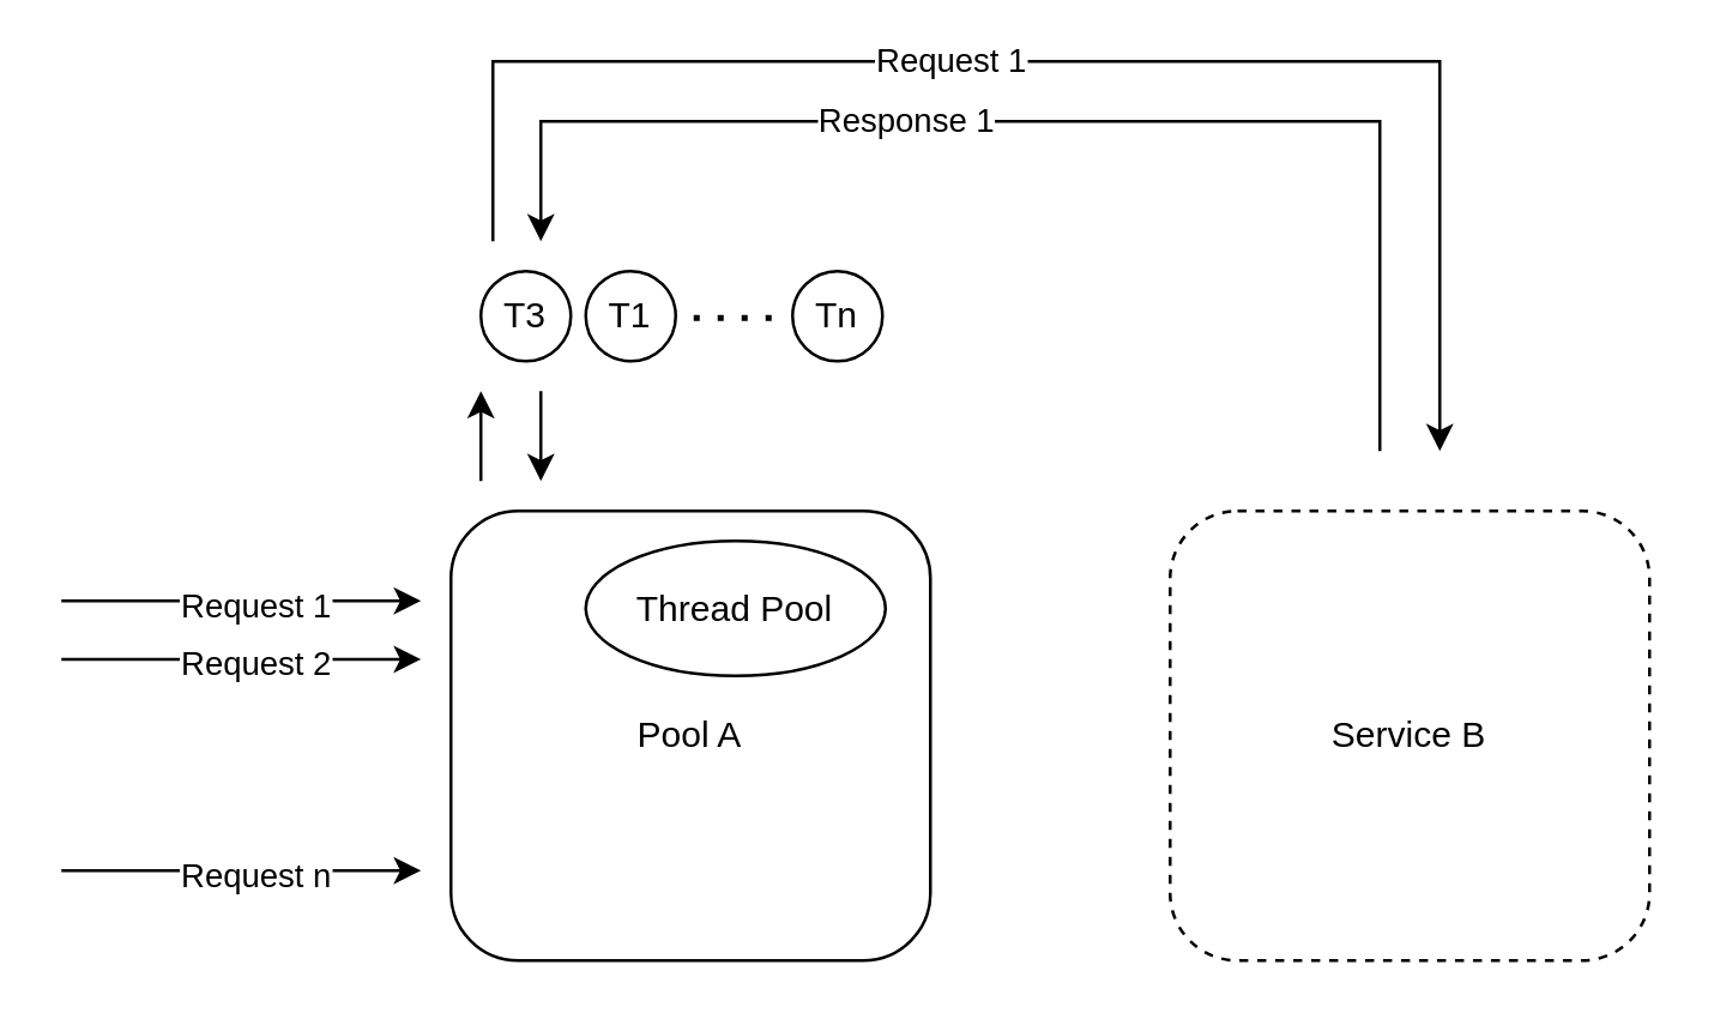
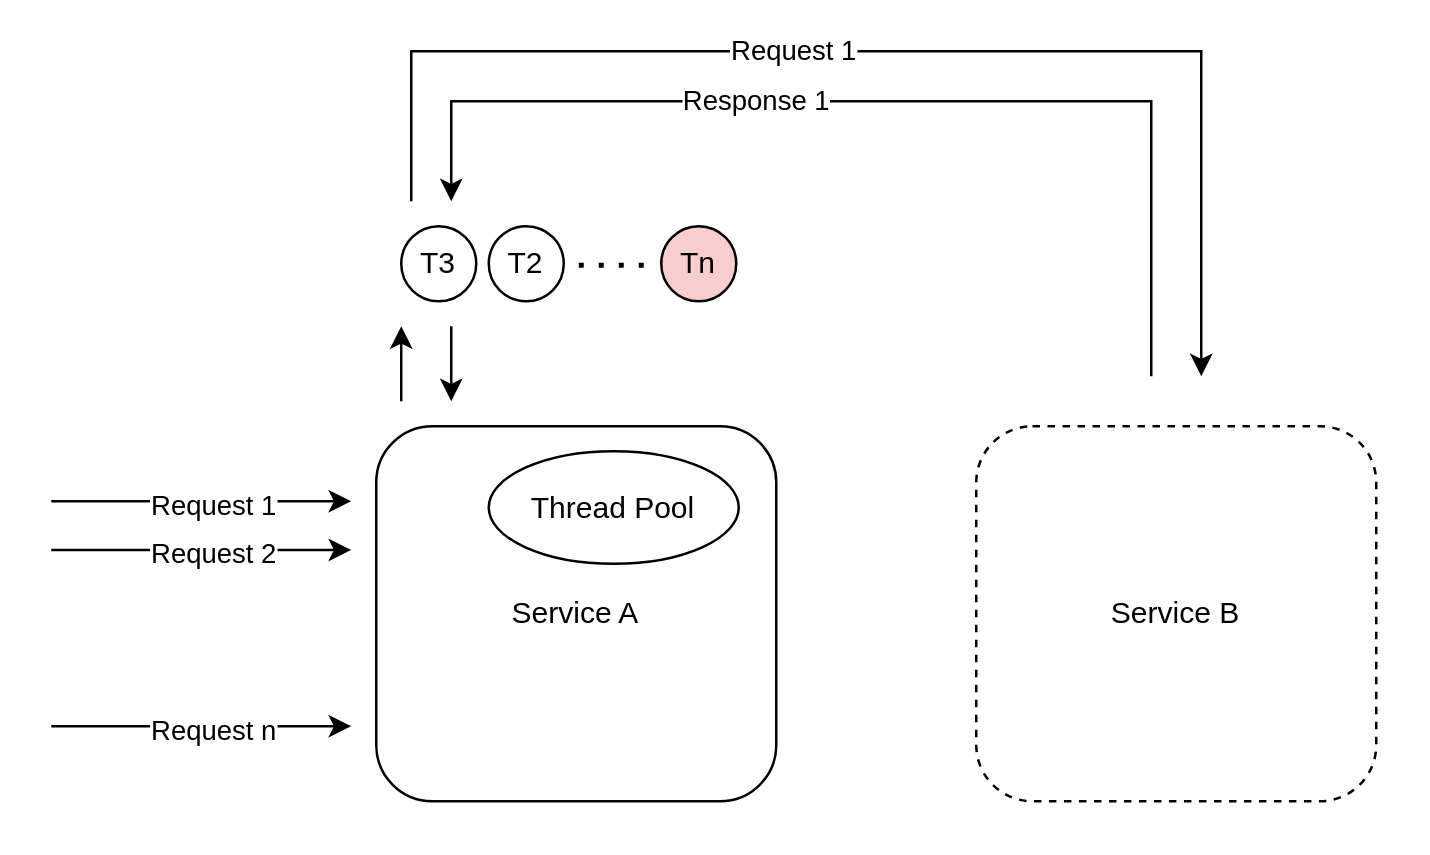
- <mxCell id="11" value="T1" style="ellipse;whiteSpace=wrap;html=1;aspect=fixed;" vertex="1" parent="1"><mxGeometry x="195" y="90" width="30" height="30" as="geometry" /></mxCell>
+ <mxCell id="11" value="T2" style="ellipse;whiteSpace=wrap;html=1;aspect=fixed;" vertex="1" parent="1"><mxGeometry x="195" y="90" width="30" height="30" as="geometry" /></mxCell>
- <mxCell id="10" value="Tn" style="ellipse;whiteSpace=wrap;html=1;aspect=fixed;" vertex="1" parent="1"><mxGeometry x="264" y="90" width="30" height="30" as="geometry" /></mxCell>
+ <mxCell id="10" value="Tn" style="ellipse;whiteSpace=wrap;html=1;aspect=fixed;fillColor=#f8cecc;" vertex="1" parent="1"><mxGeometry x="264" y="90" width="30" height="30" as="geometry" /></mxCell>
- <mxCell id="2" value="Pool A" style="rounded=1;whiteSpace=wrap;html=1;" vertex="1" parent="1"><mxGeometry x="150" y="170" width="160" height="150" as="geometry" /></mxCell>
+ <mxCell id="2" value="Service A" style="rounded=1;whiteSpace=wrap;html=1;" vertex="1" parent="1"><mxGeometry x="150" y="170" width="160" height="150" as="geometry" /></mxCell>
